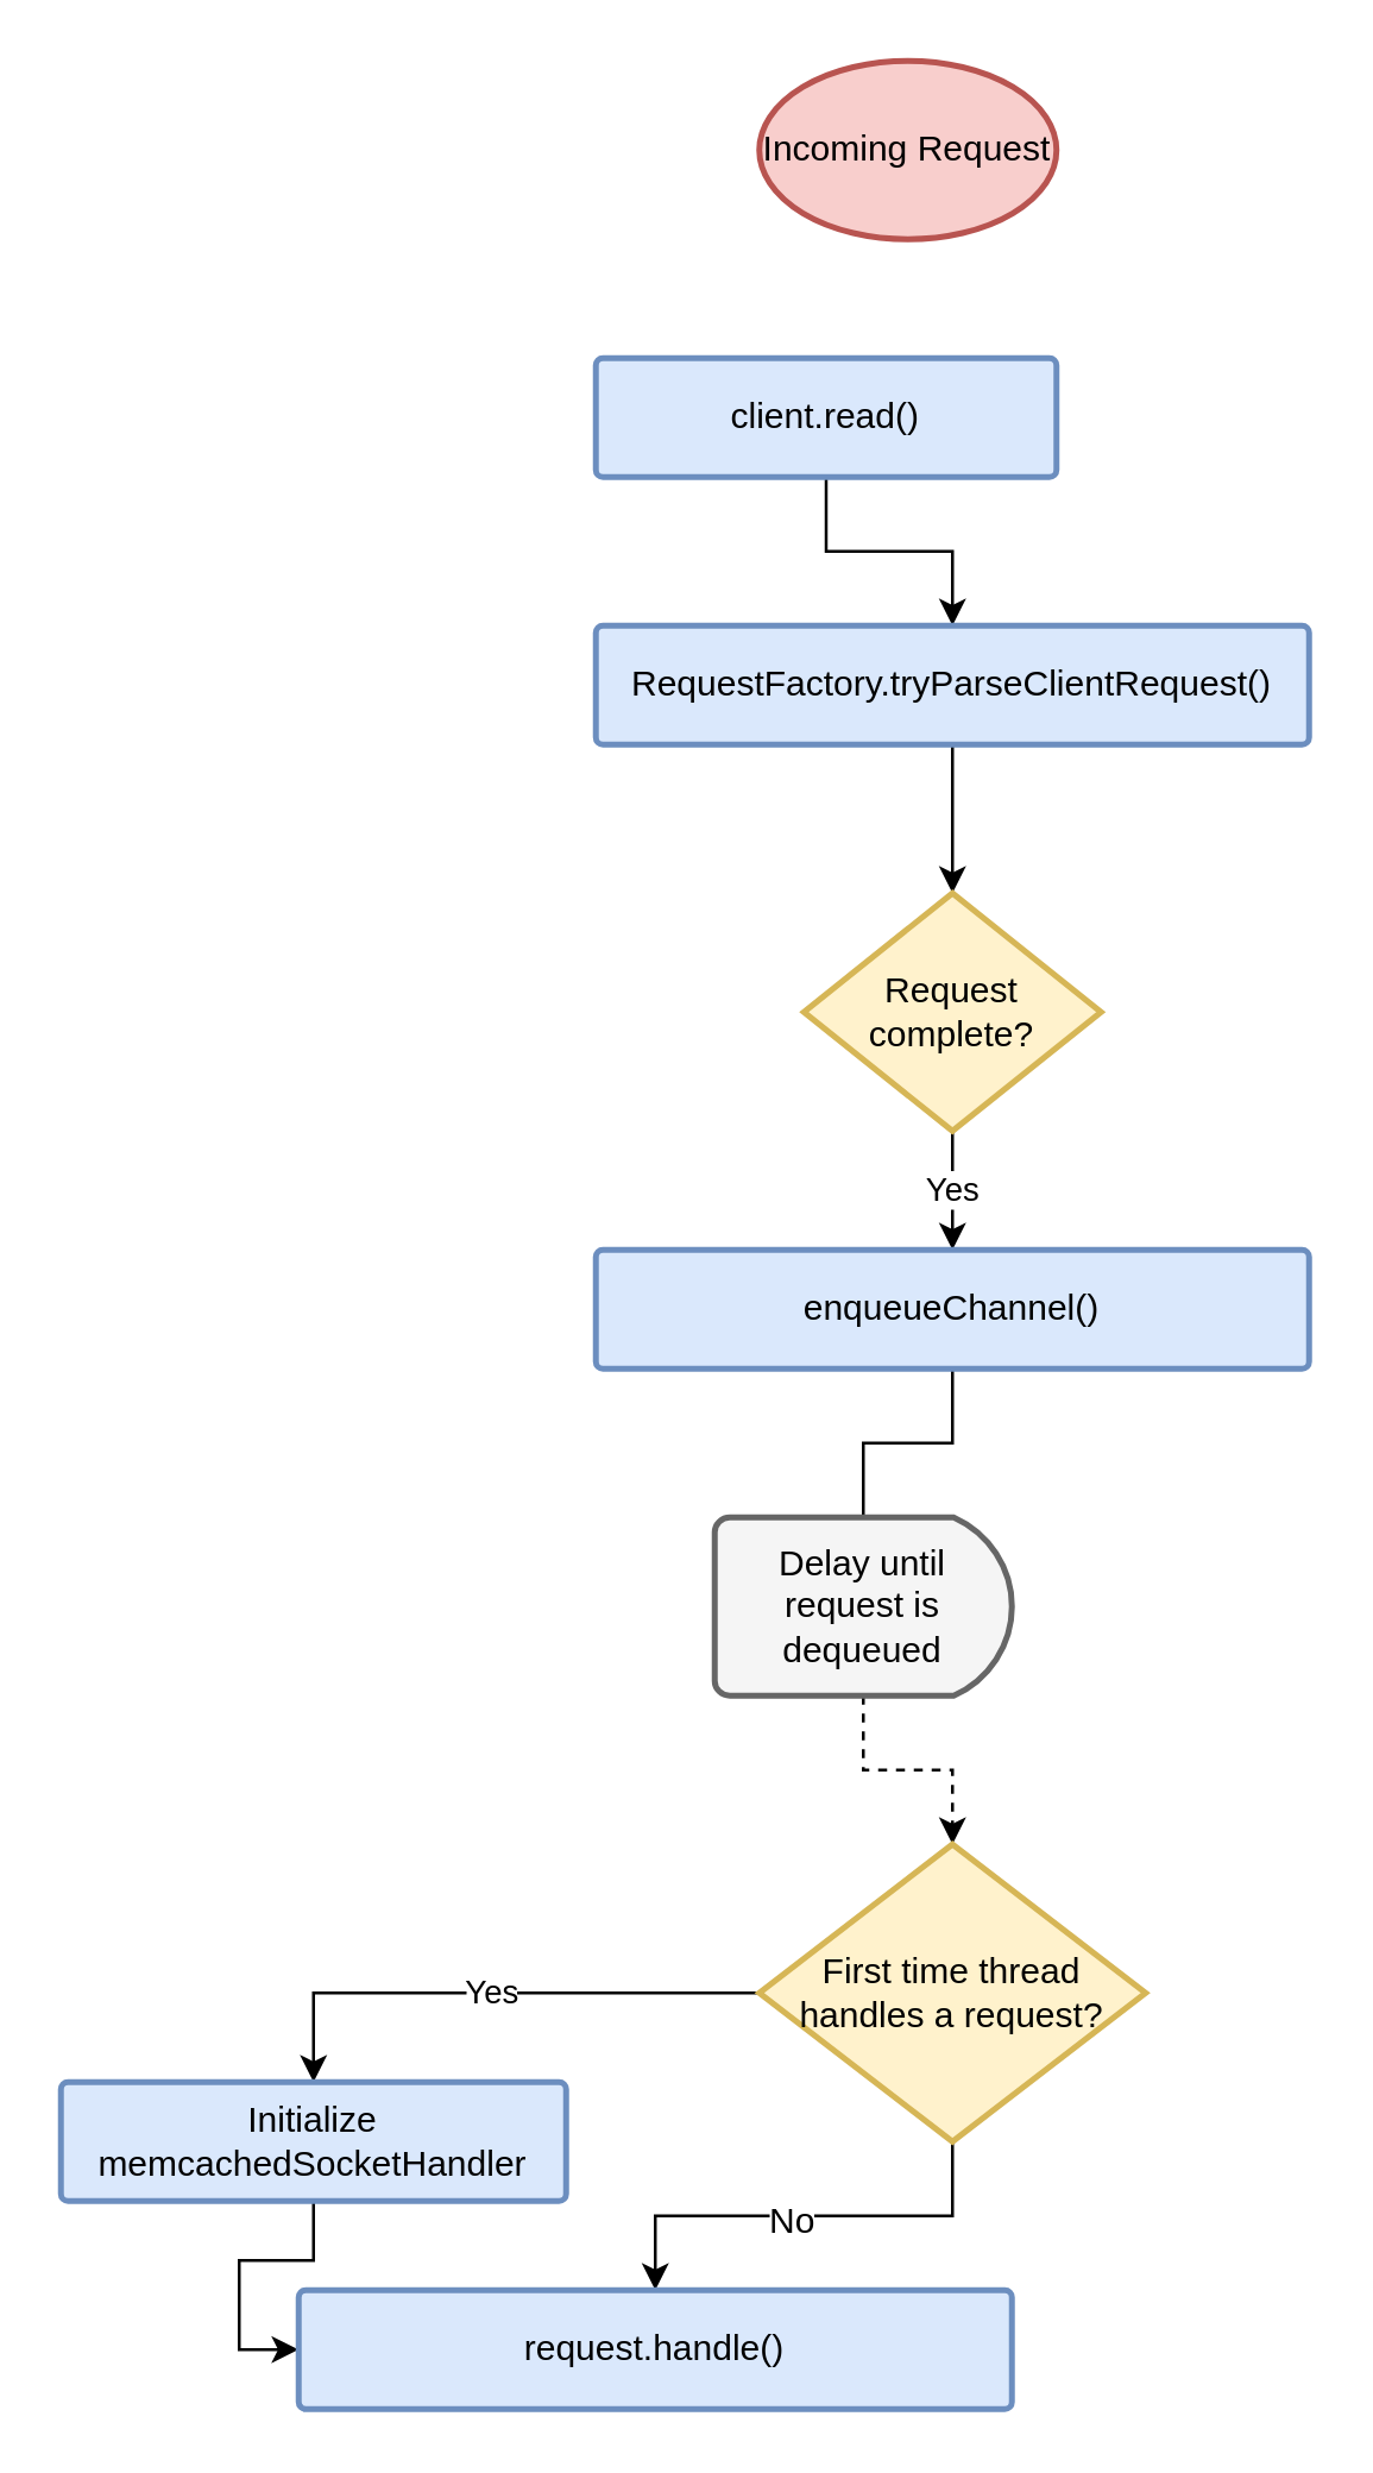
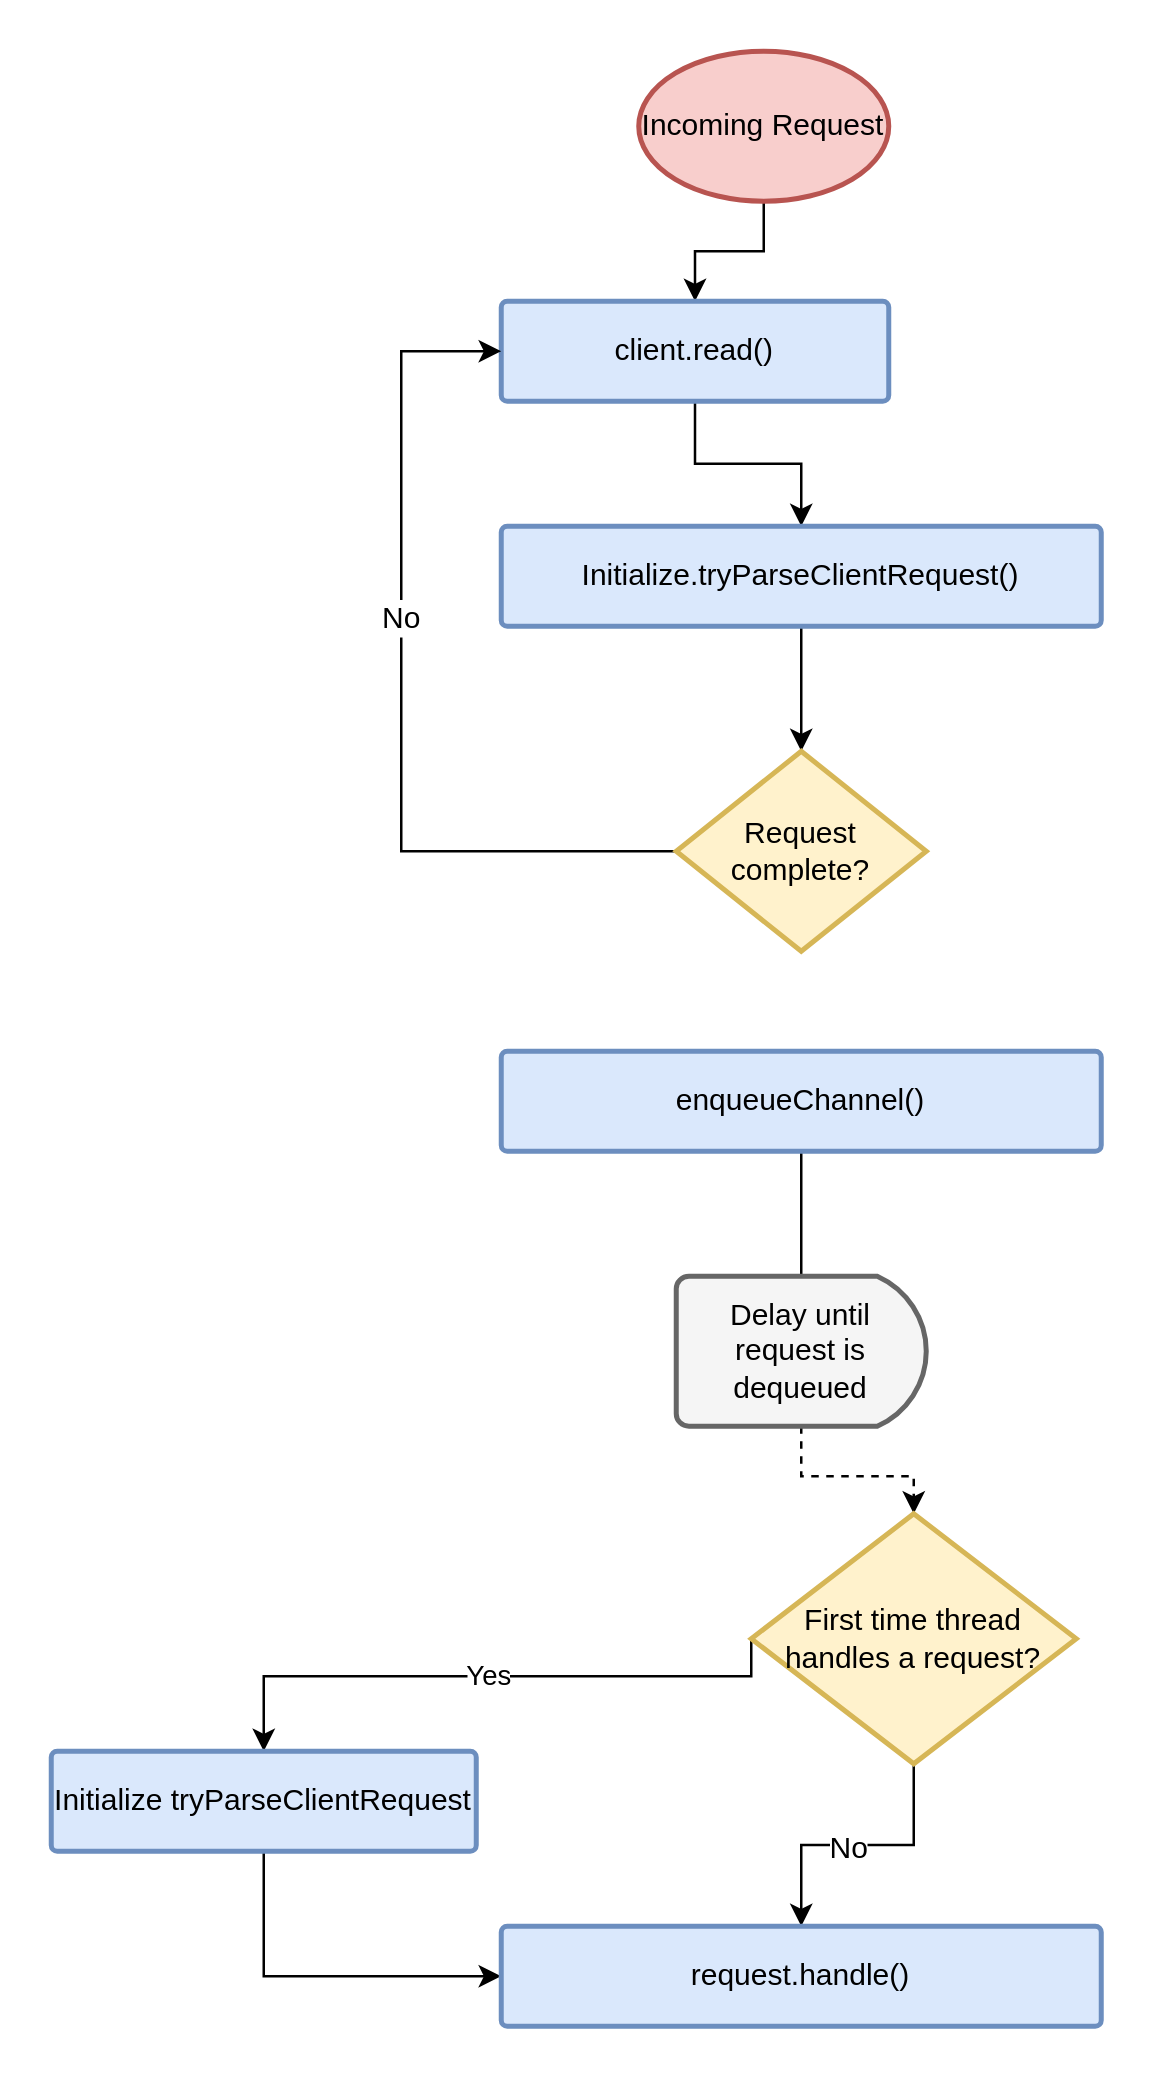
+ <mxCell id="2" value="" style="edgeStyle=orthogonalEdgeStyle;rounded=0;html=1;jettySize=auto;orthogonalLoop=1;entryX=0.5;entryY=0;entryPerimeter=0;" edge="1" parent="1" source="3" target="5"><mxGeometry relative="1" as="geometry"><Array as="points" /></mxGeometry></mxCell>
- <mxCell id="7" value="RequestFactory.tryParseClientRequest()" style="strokeWidth=2;html=1;shape=mxgraph.flowchart.process;whiteSpace=wrap;fillColor=#dae8fc;strokeColor=#6c8ebf;" vertex="1" parent="1"><mxGeometry x="200" y="210" width="240" height="40" as="geometry" /></mxCell>
+ <mxCell id="7" value="Initialize.tryParseClientRequest()" style="strokeWidth=2;html=1;shape=mxgraph.flowchart.process;whiteSpace=wrap;fillColor=#dae8fc;strokeColor=#6c8ebf;" vertex="1" parent="1"><mxGeometry x="200" y="210" width="240" height="40" as="geometry" /></mxCell>
+ <mxCell id="8" style="edgeStyle=orthogonalEdgeStyle;rounded=0;html=1;exitX=0;exitY=0.5;exitPerimeter=0;entryX=0;entryY=0.5;entryPerimeter=0;jettySize=auto;orthogonalLoop=1;" edge="1" parent="1" source="11" target="5"><mxGeometry relative="1" as="geometry"><Array as="points"><mxPoint x="160" y="340" /><mxPoint x="160" y="140" /></Array></mxGeometry></mxCell>
+ <mxCell id="9" value="No" style="text;html=1;resizable=0;points=[];align=center;verticalAlign=middle;labelBackgroundColor=#ffffff;" vertex="1" connectable="0" parent="8"><mxGeometry x="0.165" y="1" relative="1" as="geometry"><mxPoint as="offset" /></mxGeometry></mxCell>
- <mxCell id="10" value="Yes" style="edgeStyle=orthogonalEdgeStyle;rounded=0;html=1;jettySize=auto;orthogonalLoop=1;" edge="1" parent="1" source="11" target="13"><mxGeometry relative="1" as="geometry" /></mxCell>
- <mxCell id="15" value="Delay until request is dequeued" style="strokeWidth=2;html=1;shape=mxgraph.flowchart.delay;whiteSpace=wrap;fillColor=#f5f5f5;strokeColor=#666666;" vertex="1" parent="1"><mxGeometry x="240" y="510" width="100" height="60" as="geometry" /></mxCell>
+ <mxCell id="15" value="Delay until request is dequeued" style="strokeWidth=2;html=1;shape=mxgraph.flowchart.delay;whiteSpace=wrap;fillColor=#f5f5f5;strokeColor=#666666;" vertex="1" parent="1"><mxGeometry x="270" y="510" width="100" height="60" as="geometry" /></mxCell>
- <mxCell id="19" value="First time thread handles a request?" style="strokeWidth=2;html=1;shape=mxgraph.flowchart.decision;whiteSpace=wrap;fillColor=#fff2cc;strokeColor=#d6b656;" vertex="1" parent="1"><mxGeometry x="255" y="620" width="130" height="100" as="geometry" /></mxCell>
+ <mxCell id="19" value="First time thread handles a request?" style="strokeWidth=2;html=1;shape=mxgraph.flowchart.decision;whiteSpace=wrap;fillColor=#fff2cc;strokeColor=#d6b656;" vertex="1" parent="1"><mxGeometry x="300" y="605" width="130" height="100" as="geometry" /></mxCell>
- <mxCell id="21" value="Initialize memcachedSocketHandler" style="strokeWidth=2;html=1;shape=mxgraph.flowchart.process;whiteSpace=wrap;fillColor=#dae8fc;strokeColor=#6c8ebf;" vertex="1" parent="1"><mxGeometry x="20" y="700" width="170" height="40" as="geometry" /></mxCell>
+ <mxCell id="21" value="Initialize tryParseClientRequest" style="strokeWidth=2;html=1;shape=mxgraph.flowchart.process;whiteSpace=wrap;fillColor=#dae8fc;strokeColor=#6c8ebf;" vertex="1" parent="1"><mxGeometry x="20" y="700" width="170" height="40" as="geometry" /></mxCell>
- <mxCell id="22" value="request.handle()" style="strokeWidth=2;html=1;shape=mxgraph.flowchart.process;whiteSpace=wrap;fillColor=#dae8fc;strokeColor=#6c8ebf;" vertex="1" parent="1"><mxGeometry x="100" y="770" width="240" height="40" as="geometry" /></mxCell>
+ <mxCell id="22" value="request.handle()" style="strokeWidth=2;html=1;shape=mxgraph.flowchart.process;whiteSpace=wrap;fillColor=#dae8fc;strokeColor=#6c8ebf;" vertex="1" parent="1"><mxGeometry x="200" y="770" width="240" height="40" as="geometry" /></mxCell>
